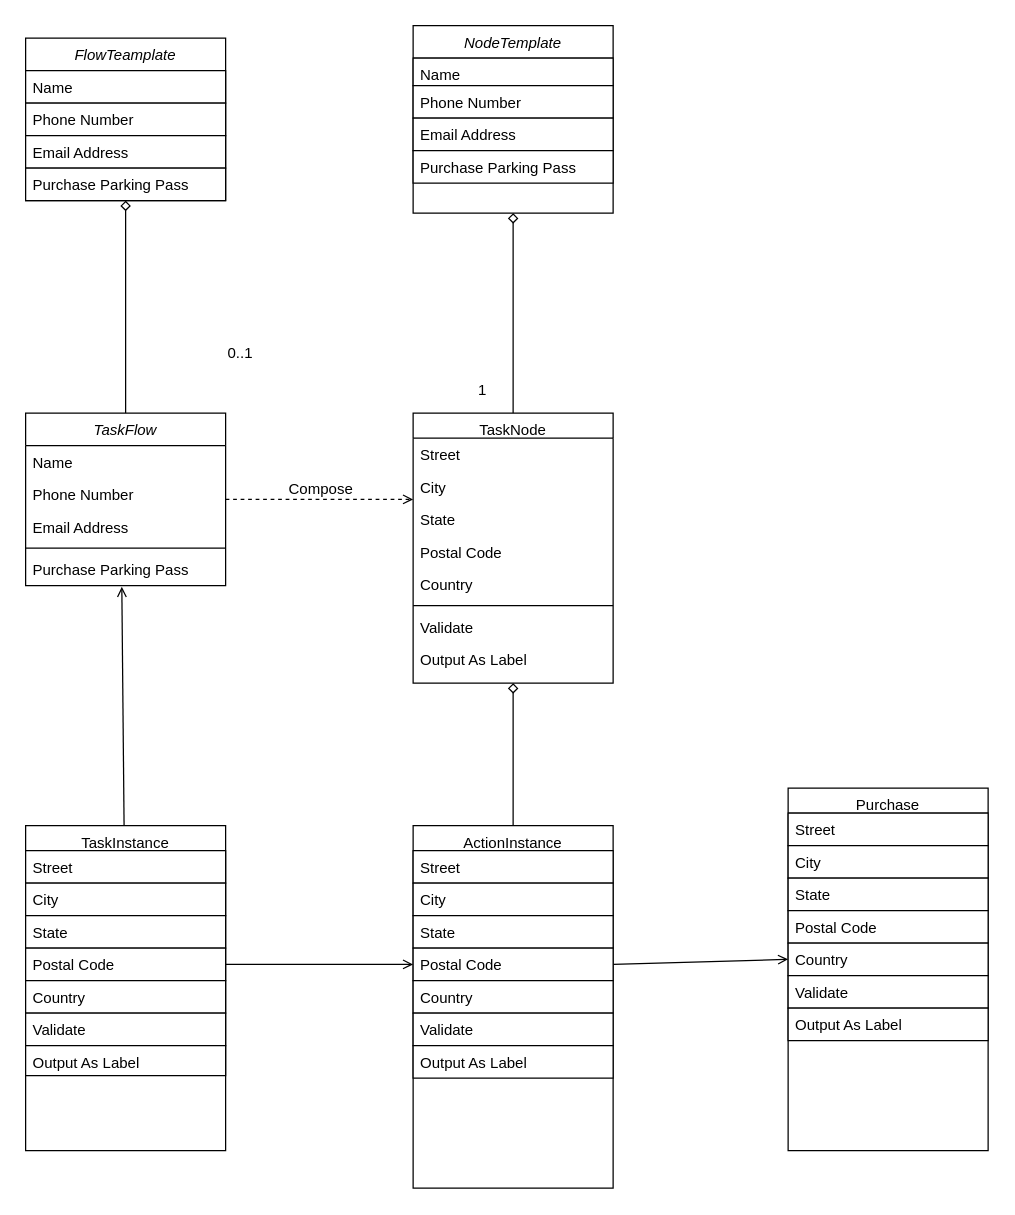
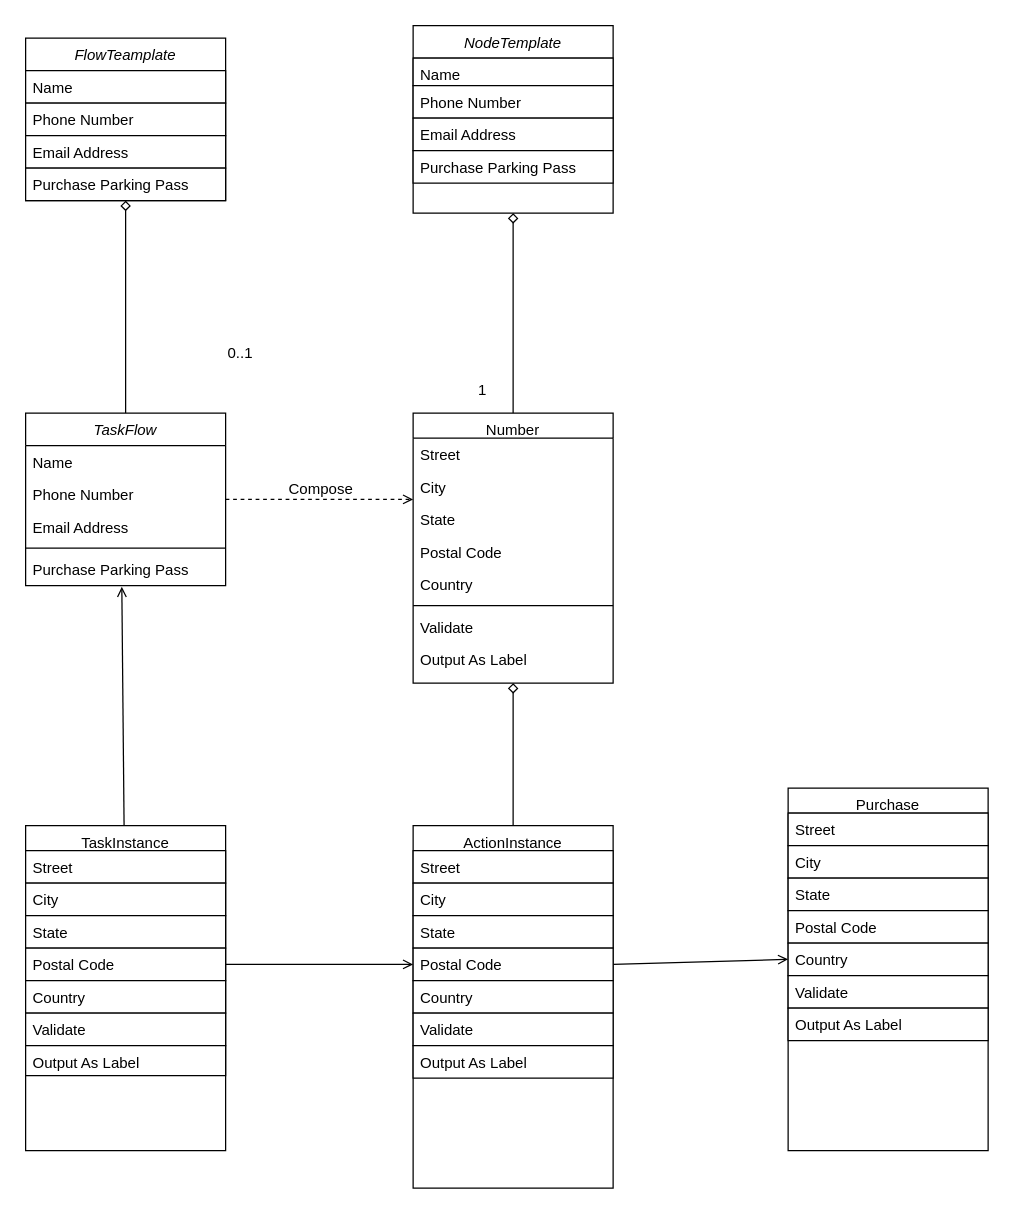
- <mxCell id="10" value="TaskNode" style="swimlane;fontStyle=0;align=center;verticalAlign=top;childLayout=stackLayout;horizontal=1;startSize=20;horizontalStack=0;resizeParent=1;resizeLast=0;collapsible=1;marginBottom=0;rounded=0;shadow=0;strokeWidth=1;fontColor=default;fillColor=default;strokeColor=default;" parent="1" vertex="1"><mxGeometry x="330" y="330" width="160" height="216" as="geometry"><mxRectangle x="550" y="140" width="160" height="26" as="alternateBounds" /></mxGeometry></mxCell>
+ <mxCell id="10" value="Number" style="swimlane;fontStyle=0;align=center;verticalAlign=top;childLayout=stackLayout;horizontal=1;startSize=20;horizontalStack=0;resizeParent=1;resizeLast=0;collapsible=1;marginBottom=0;rounded=0;shadow=0;strokeWidth=1;fontColor=default;fillColor=default;strokeColor=default;" parent="1" vertex="1"><mxGeometry x="330" y="330" width="160" height="216" as="geometry"><mxRectangle x="550" y="140" width="160" height="26" as="alternateBounds" /></mxGeometry></mxCell>
